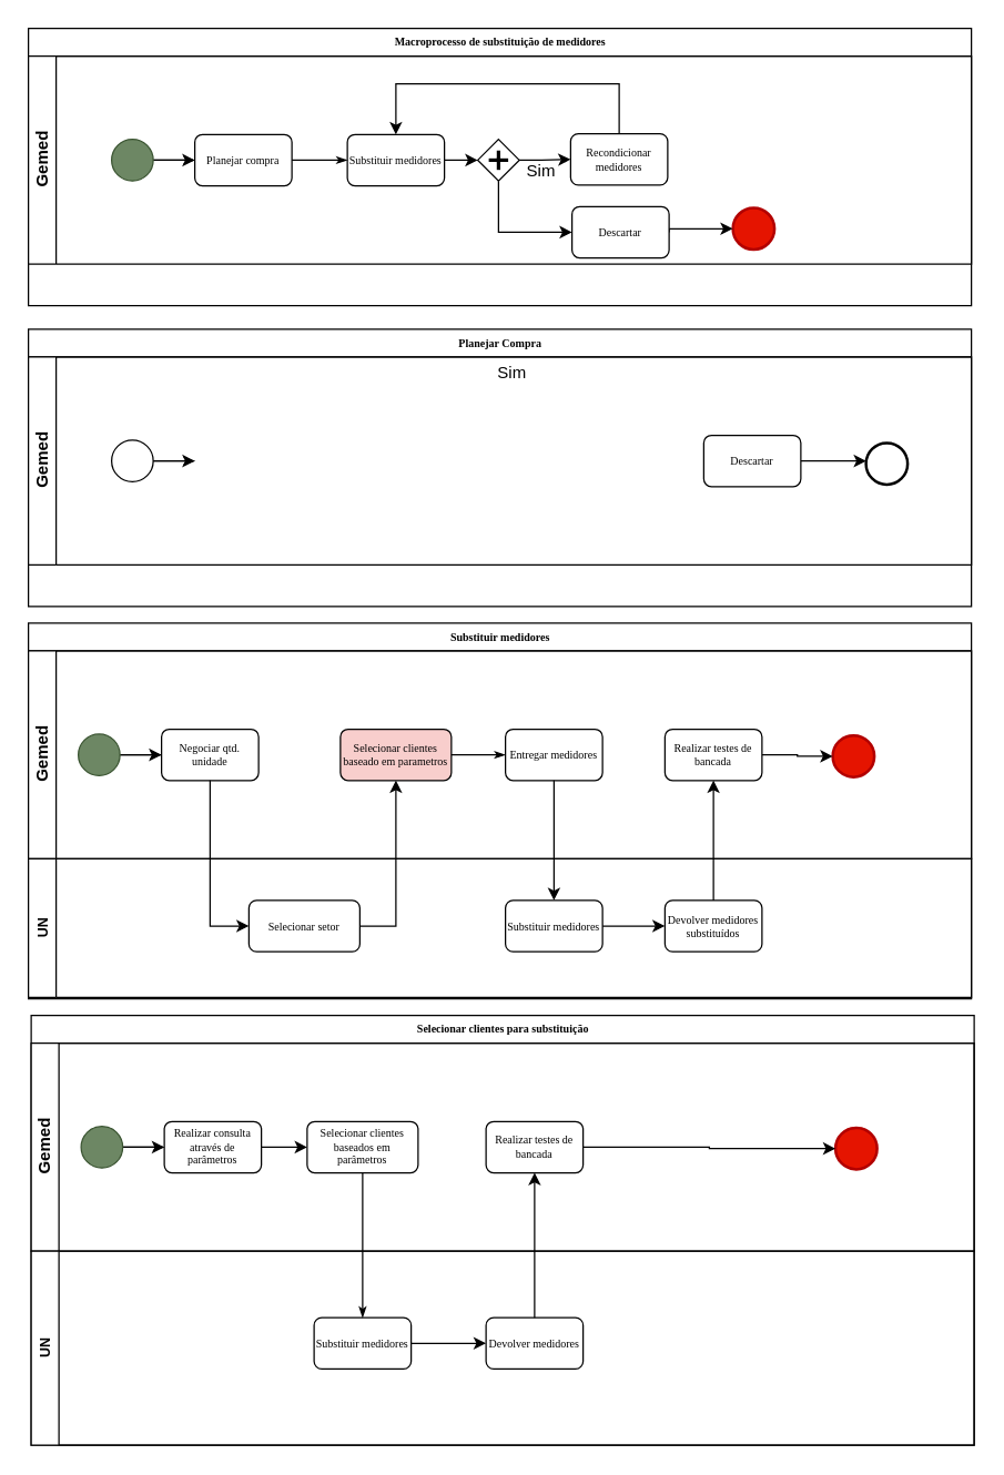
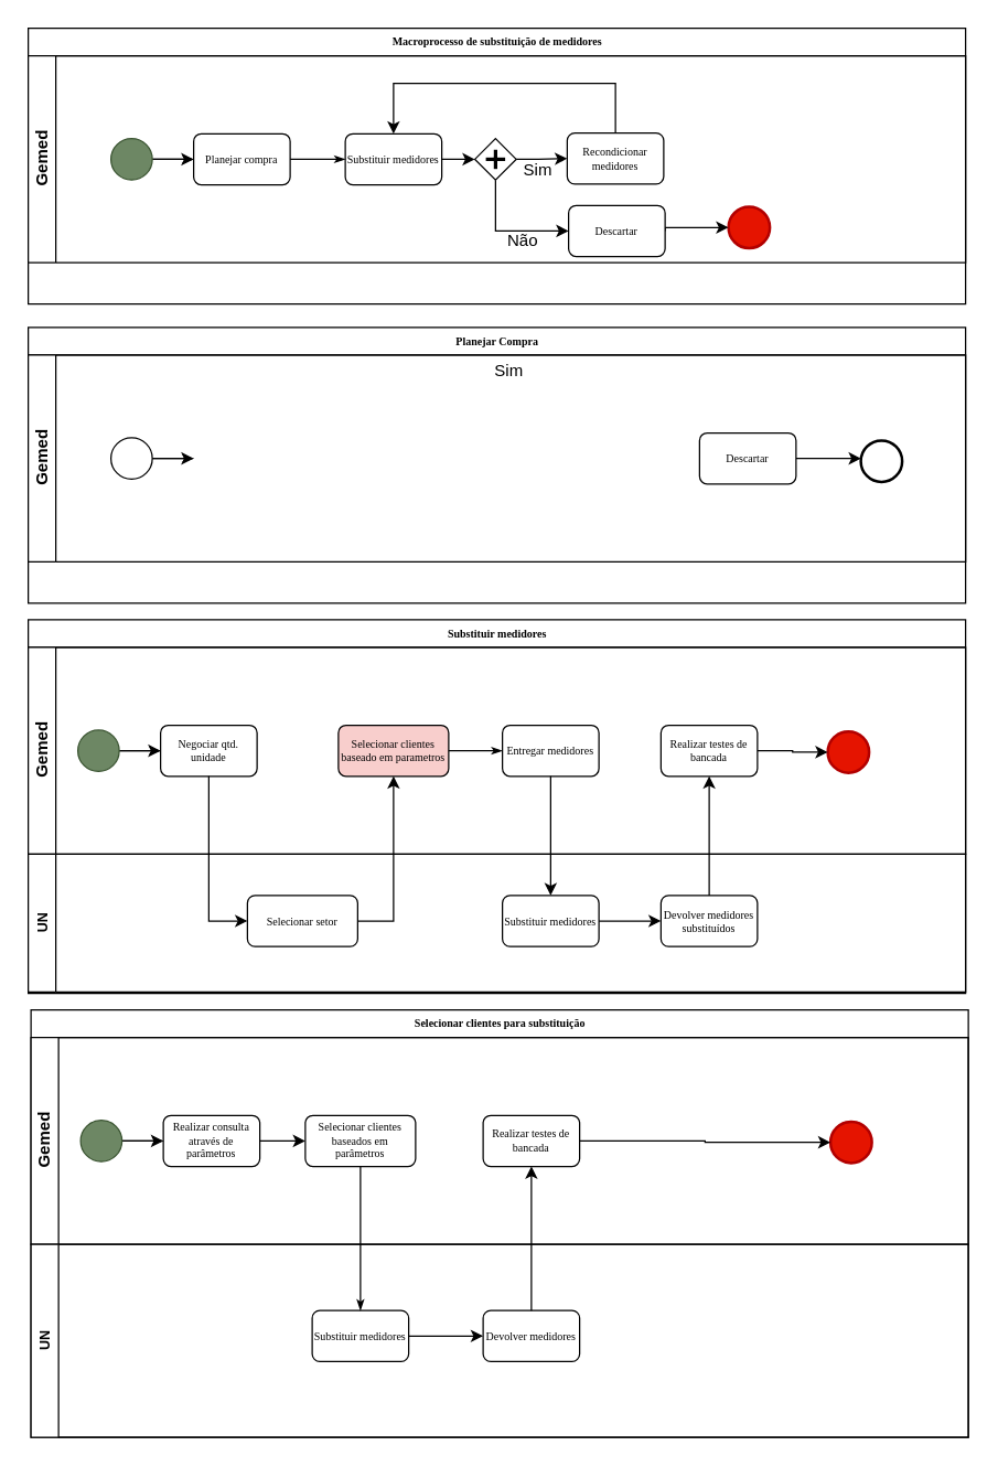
+ <mxCell id="17" value="Não" style="text;html=1;strokeColor=none;fillColor=none;align=center;verticalAlign=middle;whiteSpace=wrap;rounded=0;" parent="3" vertex="1"><mxGeometry x="329" y="124" width="60" height="20" as="geometry" /></mxCell>
